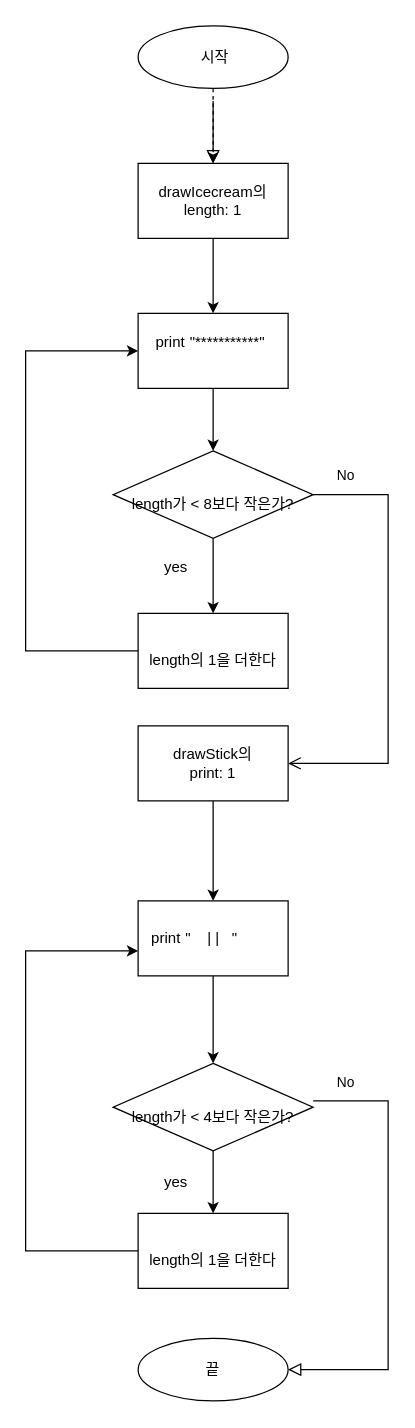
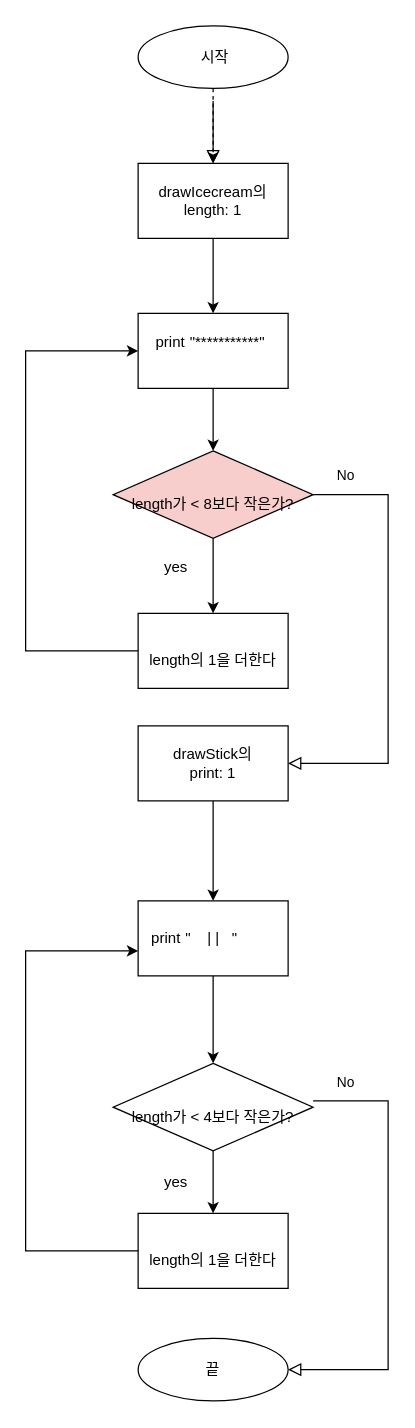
- <mxCell id="14" value="&lt;br&gt;length가 &amp;lt; 8보다 작은가?" style="rhombus;whiteSpace=wrap;html=1;" vertex="1" parent="1"><mxGeometry x="90" y="360" width="160" height="70" as="geometry" /></mxCell>
+ <mxCell id="14" value="&lt;br&gt;length가 &amp;lt; 8보다 작은가?" style="rhombus;whiteSpace=wrap;html=1;fillColor=#f8cecc;" vertex="1" parent="1"><mxGeometry x="90" y="360" width="160" height="70" as="geometry" /></mxCell>
- <mxCell id="5" value="No" style="edgeStyle=orthogonalEdgeStyle;rounded=0;html=1;jettySize=auto;orthogonalLoop=1;fontSize=11;endArrow=open;endFill=0;endSize=8;strokeWidth=1;shadow=0;labelBackgroundColor=none;verticalAlign=middle;entryX=1;entryY=0.5;entryDx=0;entryDy=0;" parent="1" source="14" target="11" edge="1"><mxGeometry x="-0.851" y="15" relative="1" as="geometry"><mxPoint as="offset" /><mxPoint x="250" y="394.5" as="sourcePoint" /><mxPoint x="290" y="620" as="targetPoint" /><Array as="points"><mxPoint x="310" y="395" /><mxPoint x="310" y="610" /></Array></mxGeometry></mxCell>
+ <mxCell id="5" value="No" style="edgeStyle=orthogonalEdgeStyle;rounded=0;html=1;jettySize=auto;orthogonalLoop=1;fontSize=11;endArrow=block;endFill=0;endSize=8;strokeWidth=1;shadow=0;labelBackgroundColor=none;verticalAlign=middle;entryX=1;entryY=0.5;entryDx=0;entryDy=0;" parent="1" source="14" target="11" edge="1"><mxGeometry x="-0.851" y="15" relative="1" as="geometry"><mxPoint as="offset" /><mxPoint x="250" y="394.5" as="sourcePoint" /><mxPoint x="290" y="620" as="targetPoint" /><Array as="points"><mxPoint x="310" y="395" /><mxPoint x="310" y="610" /></Array></mxGeometry></mxCell>
